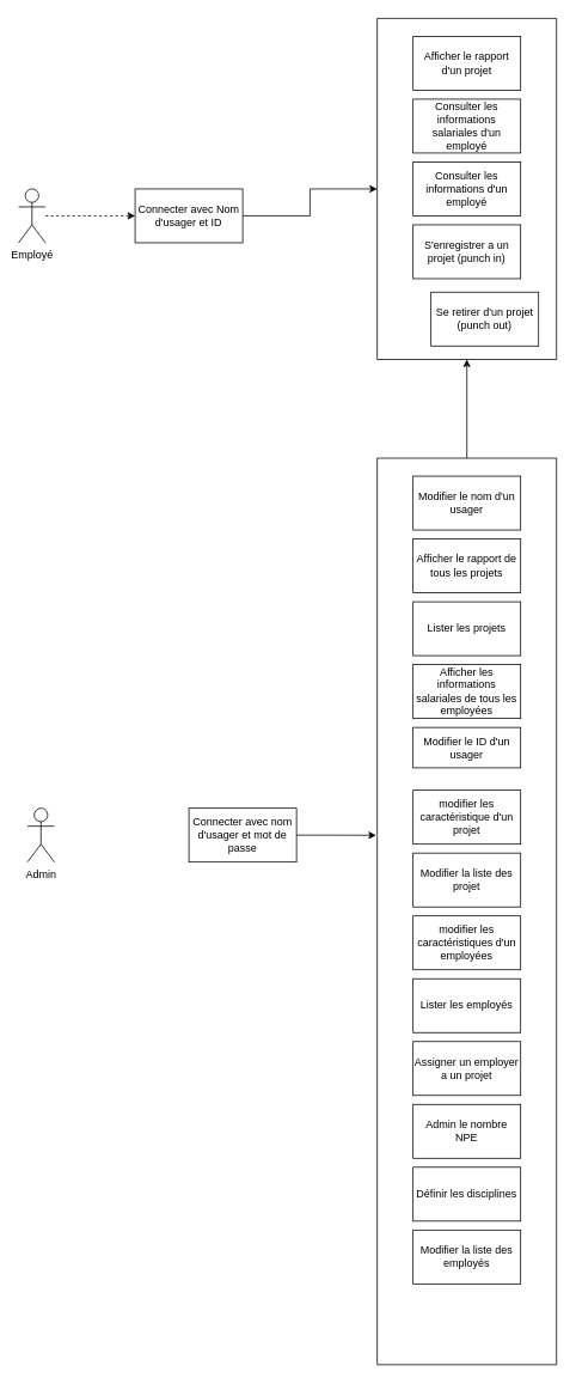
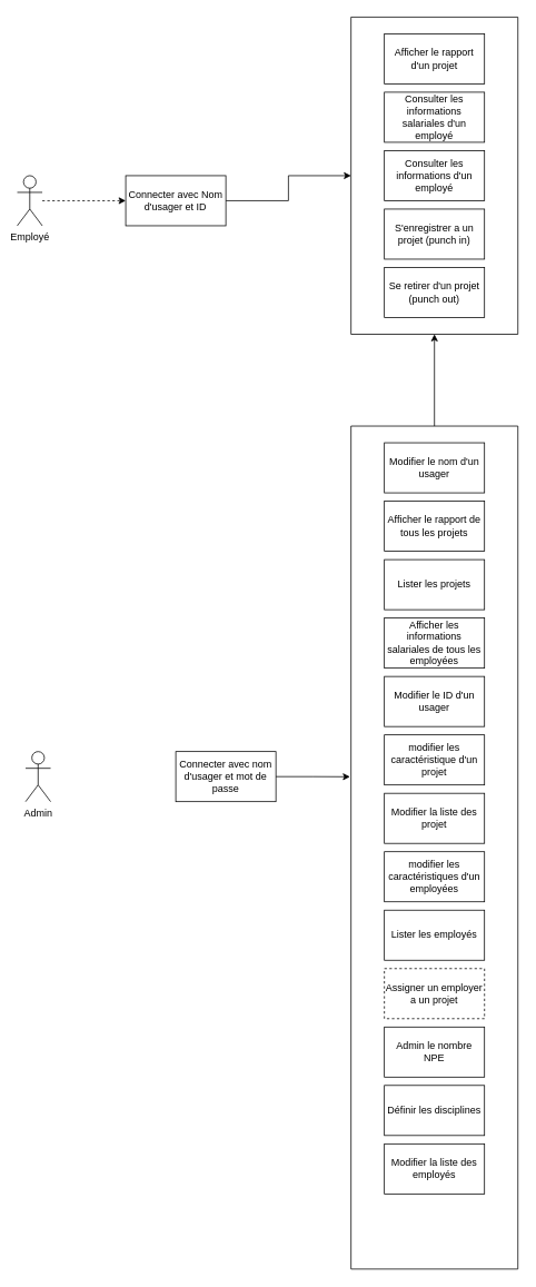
- <mxCell id="29" value="Se retirer d'un projet (punch out)" style="rounded=0;whiteSpace=wrap;html=1;" vertex="1" parent="24"><mxGeometry x="60" y="305" width="120" height="60" as="geometry" /></mxCell>
+ <mxCell id="29" value="Se retirer d'un projet (punch out)" style="rounded=0;whiteSpace=wrap;html=1;" vertex="1" parent="24"><mxGeometry x="40" y="300" width="120" height="60" as="geometry" /></mxCell>
- <mxCell id="10" value="Modifier le ID d'un usager" style="rounded=0;whiteSpace=wrap;html=1;" vertex="1" parent="1"><mxGeometry x="460" y="810" width="120" height="45" as="geometry" /></mxCell>
+ <mxCell id="10" value="Modifier le ID d'un usager" style="rounded=0;whiteSpace=wrap;html=1;" vertex="1" parent="1"><mxGeometry x="460" y="810" width="120" height="60" as="geometry" /></mxCell>
- <mxCell id="5" value="Assigner un employer a un projet" style="rounded=0;whiteSpace=wrap;html=1;" vertex="1" parent="1"><mxGeometry x="460" y="1160" width="120" height="60" as="geometry" /></mxCell>
+ <mxCell id="5" value="Assigner un employer a un projet" style="rounded=0;whiteSpace=wrap;html=1;dashed=1;" vertex="1" parent="1"><mxGeometry x="460" y="1160" width="120" height="60" as="geometry" /></mxCell>
